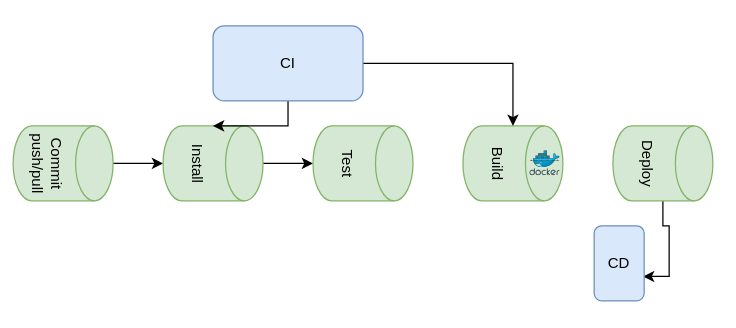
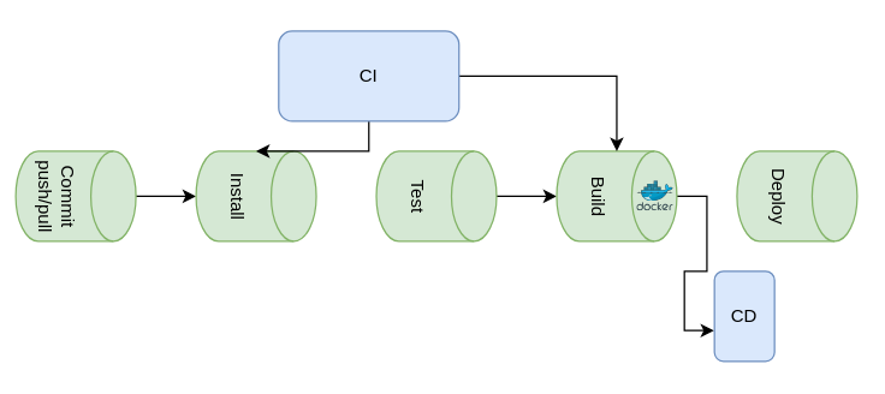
- <mxCell id="14" value="CI" style="rounded=1;whiteSpace=wrap;html=1;fillColor=#dae8fc;strokeColor=#6c8ebf;" vertex="1" parent="1"><mxGeometry x="170" y="20" width="120" height="60" as="geometry" /></mxCell>
+ <mxCell id="14" value="CI" style="rounded=1;whiteSpace=wrap;html=1;fillColor=#dae8fc;strokeColor=#6c8ebf;" vertex="1" parent="1"><mxGeometry x="185" y="20" width="120" height="60" as="geometry" /></mxCell>
- <mxCell id="4" style="edgeStyle=orthogonalEdgeStyle;rounded=0;orthogonalLoop=1;jettySize=auto;html=1;" edge="1" parent="1" source="5" target="7"><mxGeometry relative="1" as="geometry" /></mxCell>
+ <mxCell id="6" style="edgeStyle=orthogonalEdgeStyle;rounded=0;orthogonalLoop=1;jettySize=auto;html=1;" edge="1" parent="1" source="7" target="9"><mxGeometry relative="1" as="geometry" /></mxCell>
+ <mxCell id="8" style="edgeStyle=orthogonalEdgeStyle;rounded=0;orthogonalLoop=1;jettySize=auto;html=1;entryX=-0.006;entryY=0.659;entryDx=0;entryDy=0;entryPerimeter=0;" edge="1" parent="1" source="9" target="15"><mxGeometry relative="1" as="geometry" /></mxCell>
- <mxCell id="10" style="edgeStyle=orthogonalEdgeStyle;rounded=0;orthogonalLoop=1;jettySize=auto;html=1;entryX=0.978;entryY=0.675;entryDx=0;entryDy=0;entryPerimeter=0;" edge="1" parent="1" source="11" target="15"><mxGeometry relative="1" as="geometry" /></mxCell>
